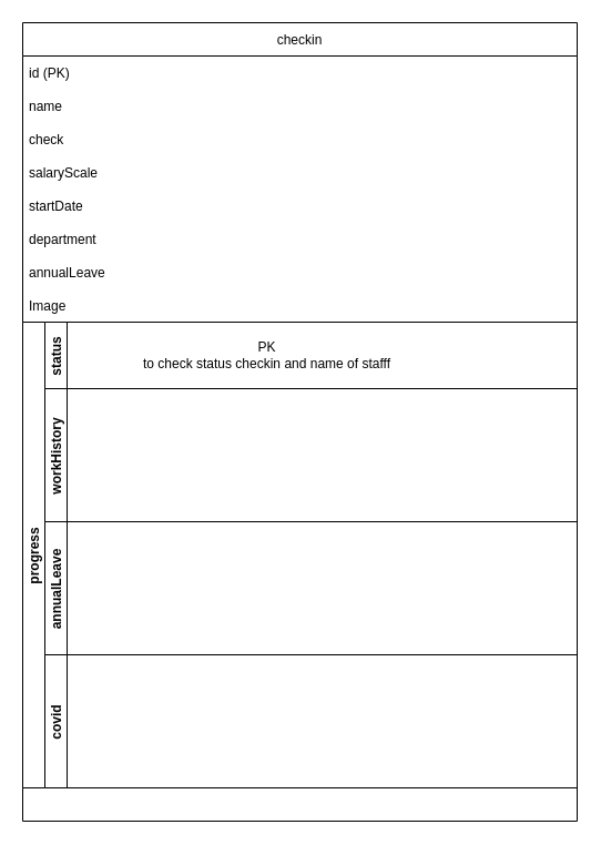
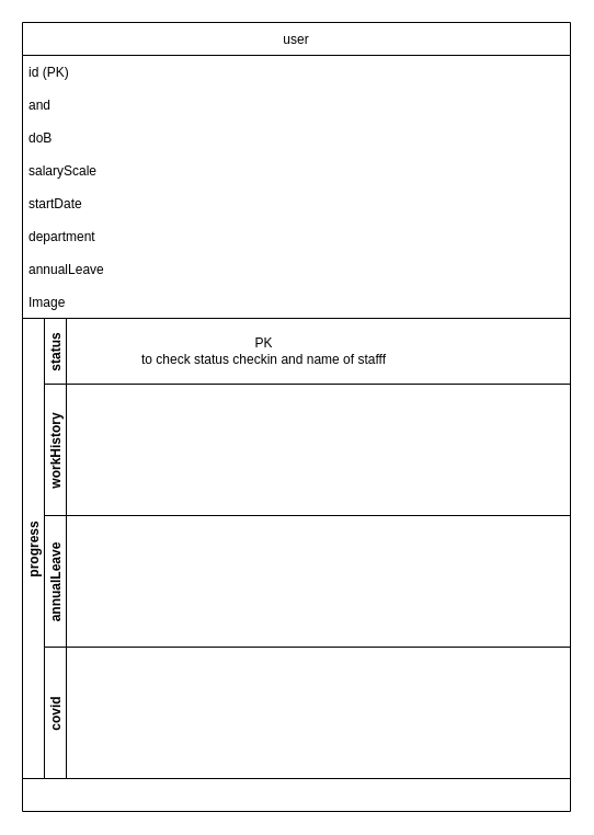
- <mxCell id="2" value="checkin" style="swimlane;fontStyle=0;childLayout=stackLayout;horizontal=1;startSize=30;horizontalStack=0;resizeParent=1;resizeParentMax=0;resizeLast=0;collapsible=1;marginBottom=0;" vertex="1" parent="1"><mxGeometry x="20" y="20" width="500" height="720" as="geometry"><mxRectangle x="40" y="140" width="60" height="30" as="alternateBounds" /></mxGeometry></mxCell>
+ <mxCell id="2" value="user" style="swimlane;fontStyle=0;childLayout=stackLayout;horizontal=1;startSize=30;horizontalStack=0;resizeParent=1;resizeParentMax=0;resizeLast=0;collapsible=1;marginBottom=0;" vertex="1" parent="1"><mxGeometry x="20" y="20" width="500" height="720" as="geometry"><mxRectangle x="40" y="140" width="60" height="30" as="alternateBounds" /></mxGeometry></mxCell>
- <mxCell id="4" value="name" style="text;strokeColor=none;fillColor=none;align=left;verticalAlign=middle;spacingLeft=4;spacingRight=4;overflow=hidden;points=[[0,0.5],[1,0.5]];portConstraint=eastwest;rotatable=0;" vertex="1" parent="2"><mxGeometry y="60" width="500" height="30" as="geometry" /></mxCell>
+ <mxCell id="4" value="and" style="text;strokeColor=none;fillColor=none;align=left;verticalAlign=middle;spacingLeft=4;spacingRight=4;overflow=hidden;points=[[0,0.5],[1,0.5]];portConstraint=eastwest;rotatable=0;" vertex="1" parent="2"><mxGeometry y="60" width="500" height="30" as="geometry" /></mxCell>
- <mxCell id="5" value="check" style="text;strokeColor=none;fillColor=none;align=left;verticalAlign=middle;spacingLeft=4;spacingRight=4;overflow=hidden;points=[[0,0.5],[1,0.5]];portConstraint=eastwest;rotatable=0;" vertex="1" parent="2"><mxGeometry y="90" width="500" height="30" as="geometry" /></mxCell>
+ <mxCell id="5" value="doB" style="text;strokeColor=none;fillColor=none;align=left;verticalAlign=middle;spacingLeft=4;spacingRight=4;overflow=hidden;points=[[0,0.5],[1,0.5]];portConstraint=eastwest;rotatable=0;" vertex="1" parent="2"><mxGeometry y="90" width="500" height="30" as="geometry" /></mxCell>
